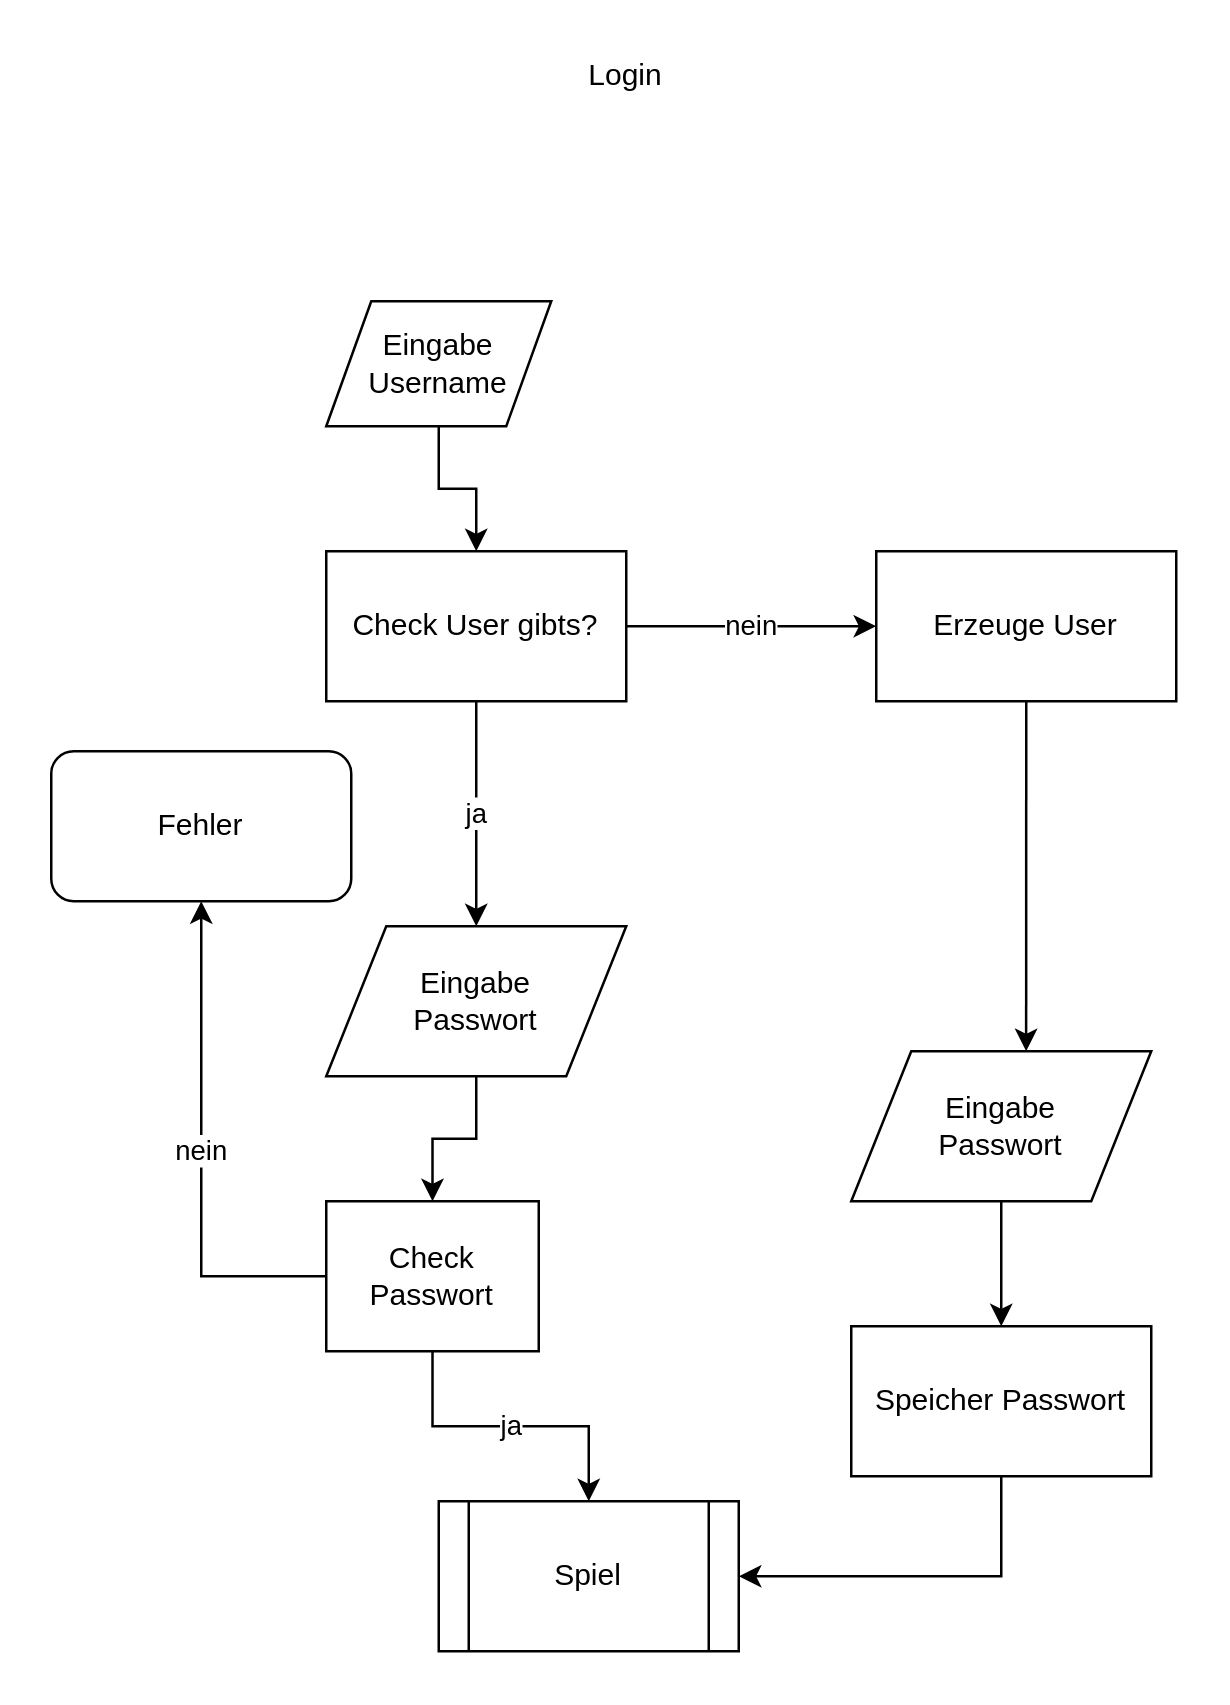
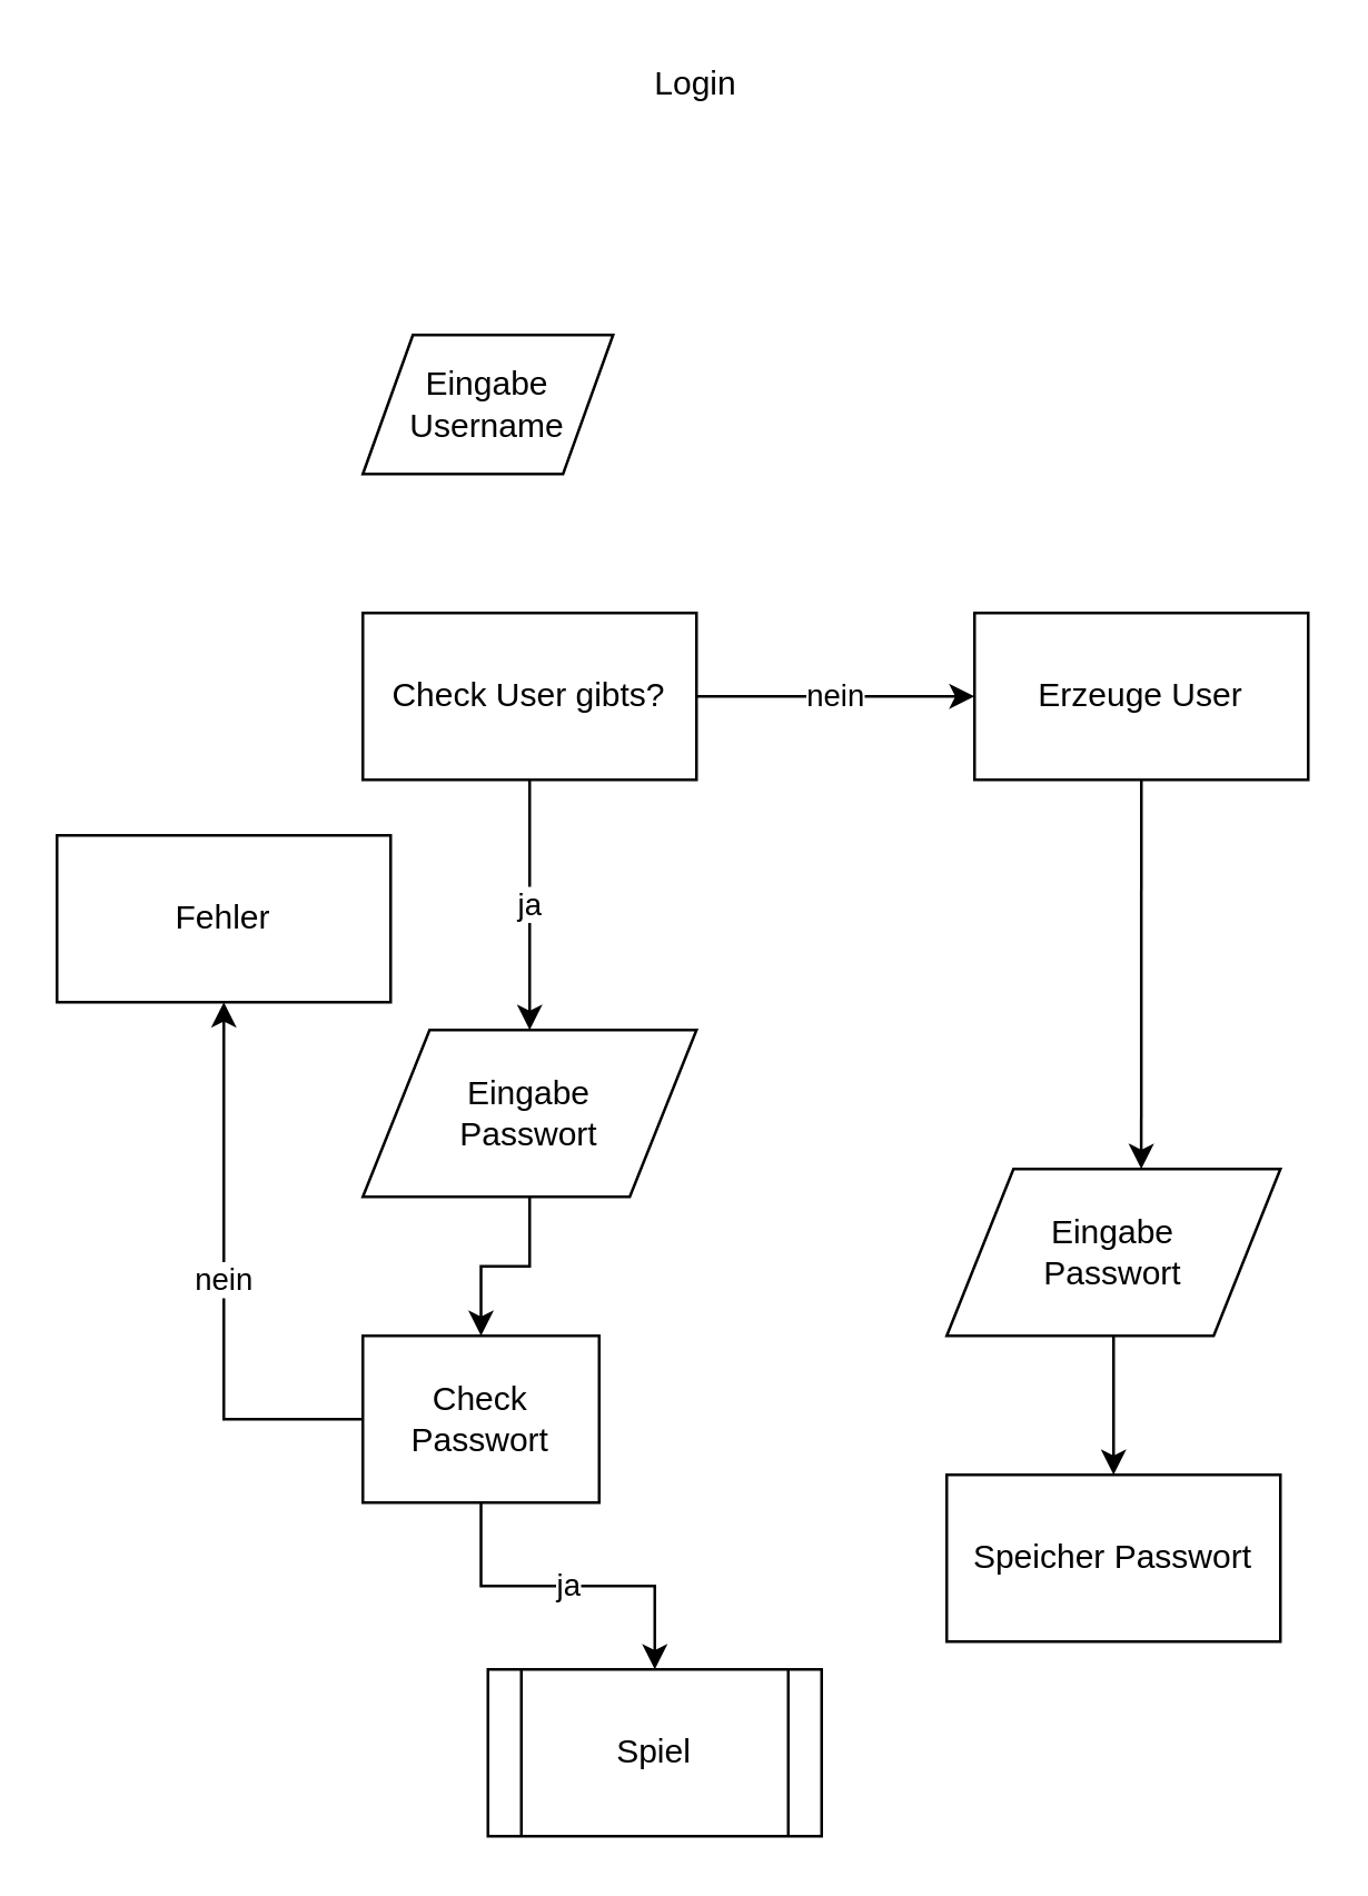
- <mxCell id="3" style="edgeStyle=orthogonalEdgeStyle;rounded=0;orthogonalLoop=1;jettySize=auto;html=1;exitX=0.5;exitY=1;exitDx=0;exitDy=0;entryX=0.5;entryY=0;entryDx=0;entryDy=0;" edge="1" parent="1" source="4" target="7"><mxGeometry relative="1" as="geometry" /></mxCell>
- <mxCell id="20" value="Fehler" style="whiteSpace=wrap;html=1;rounded=1;" vertex="1" parent="1"><mxGeometry x="20" y="300" width="120" height="60" as="geometry" /></mxCell>
+ <mxCell id="20" value="Fehler" style="rounded=0;whiteSpace=wrap;html=1;" vertex="1" parent="1"><mxGeometry x="20" y="300" width="120" height="60" as="geometry" /></mxCell>
- <mxCell id="18" style="edgeStyle=orthogonalEdgeStyle;rounded=0;orthogonalLoop=1;jettySize=auto;html=1;exitX=0.5;exitY=1;exitDx=0;exitDy=0;entryX=1;entryY=0.5;entryDx=0;entryDy=0;" edge="1" parent="1" source="19" target="13"><mxGeometry relative="1" as="geometry" /></mxCell>
